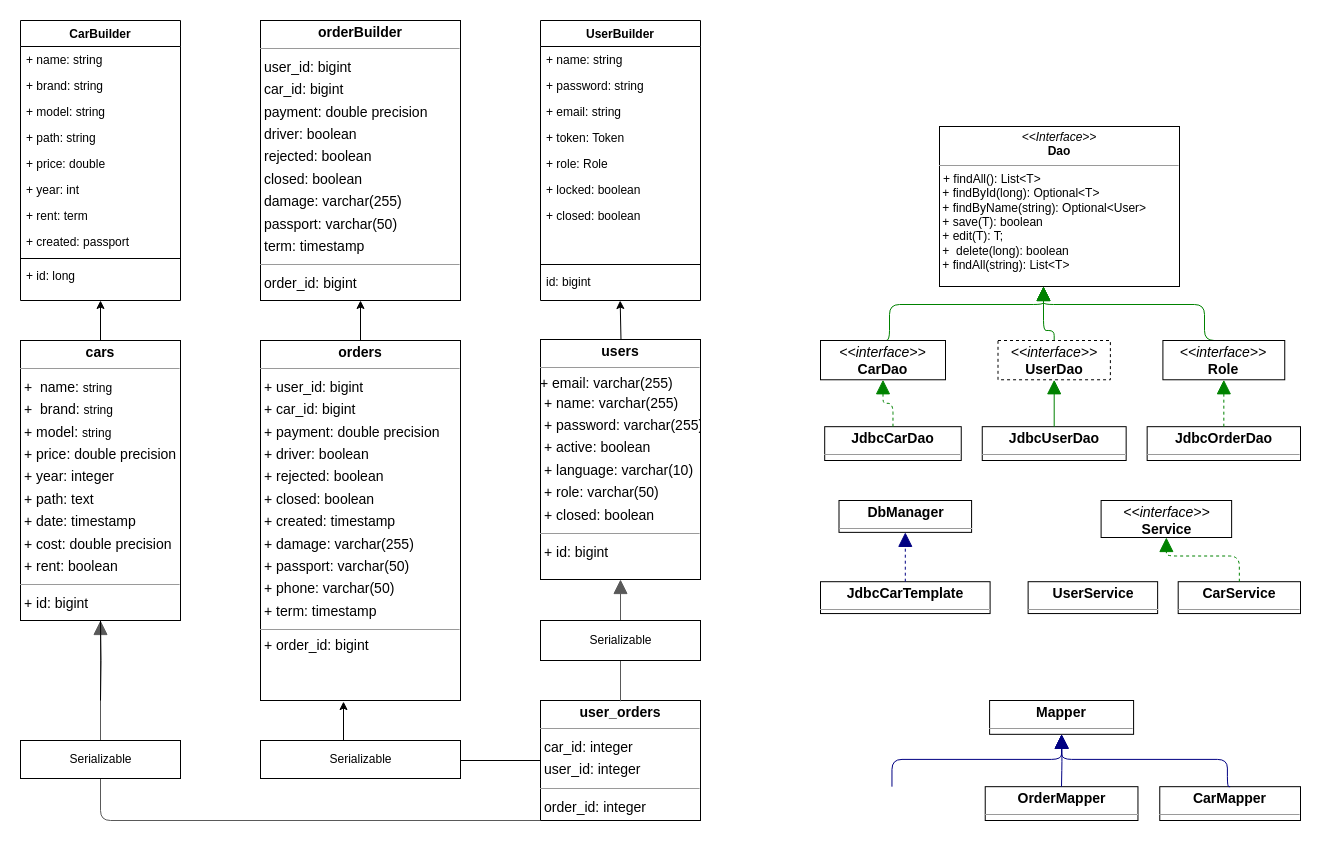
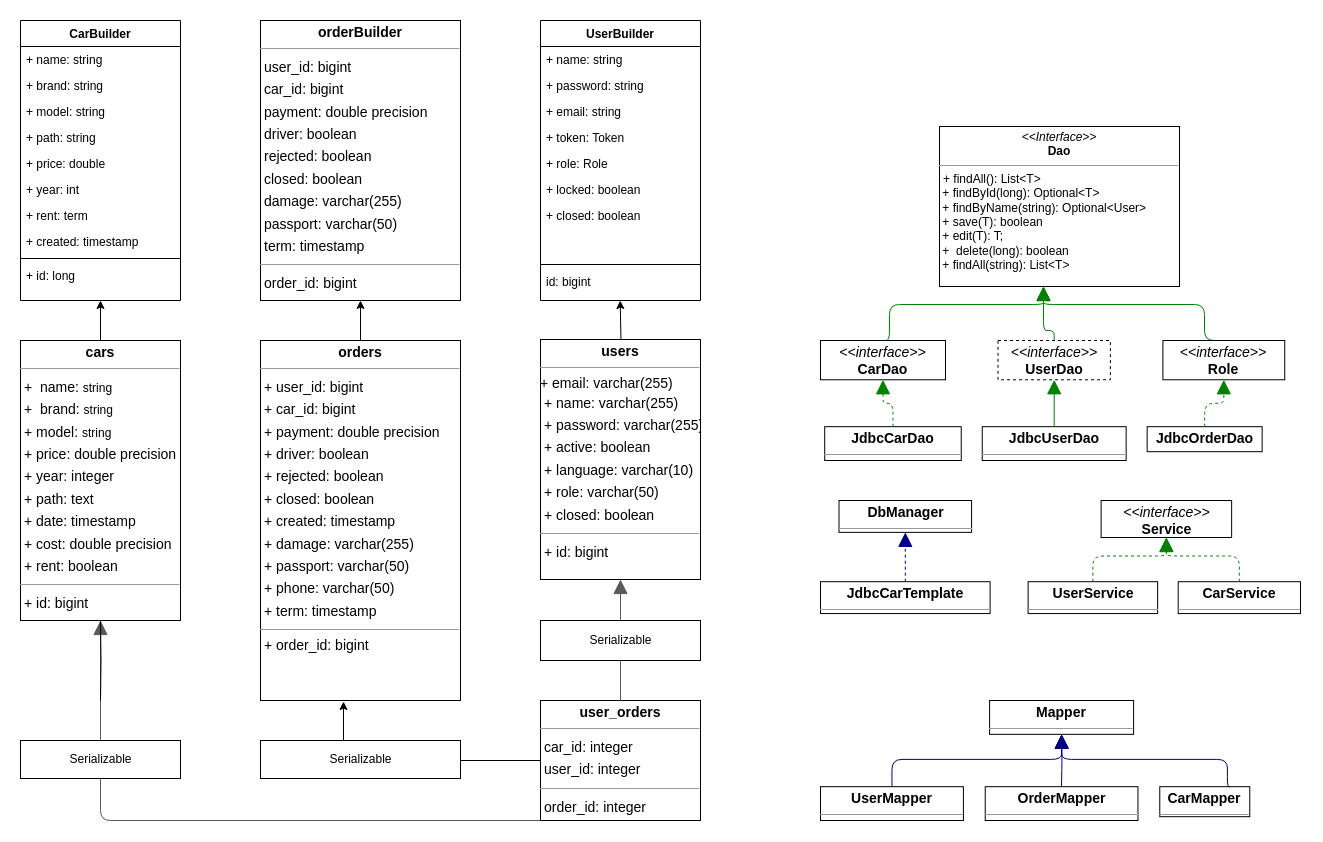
- <mxCell id="10" value="+ created: passport" style="text;strokeColor=none;fillColor=none;align=left;verticalAlign=top;spacingLeft=4;spacingRight=4;overflow=hidden;rotatable=0;points=[[0,0.5],[1,0.5]];portConstraint=eastwest;" parent="2" vertex="1"><mxGeometry y="208" width="160" height="26" as="geometry" /></mxCell>
+ <mxCell id="10" value="+ created: timestamp" style="text;strokeColor=none;fillColor=none;align=left;verticalAlign=top;spacingLeft=4;spacingRight=4;overflow=hidden;rotatable=0;points=[[0,0.5],[1,0.5]];portConstraint=eastwest;" parent="2" vertex="1"><mxGeometry y="208" width="160" height="26" as="geometry" /></mxCell>
- <mxCell id="45" value="&lt;p style=&quot;margin:0px;margin-top:4px;text-align:center;&quot;&gt;&lt;b&gt;JdbcOrderDao&lt;/b&gt;&lt;/p&gt;&lt;hr size=&quot;1&quot;/&gt;" style="verticalAlign=top;align=left;overflow=fill;fontSize=14;fontFamily=Helvetica;html=1;rounded=0;shadow=0;comic=0;labelBackgroundColor=none;strokeWidth=1;" parent="42" vertex="1"><mxGeometry x="326.652" y="86.182" width="153.348" height="33.818" as="geometry" /></mxCell>
+ <mxCell id="45" value="&lt;p style=&quot;margin:0px;margin-top:4px;text-align:center;&quot;&gt;&lt;b&gt;JdbcOrderDao&lt;/b&gt;&lt;/p&gt;&lt;hr size=&quot;1&quot;/&gt;" style="verticalAlign=top;align=left;overflow=fill;fontSize=14;fontFamily=Helvetica;html=1;rounded=0;shadow=0;comic=0;labelBackgroundColor=none;strokeWidth=1;" parent="42" vertex="1"><mxGeometry x="326.652" y="86.182" width="115" height="25" as="geometry" /></mxCell>
+ <mxCell id="60" value="" style="html=1;rounded=1;edgeStyle=orthogonalEdgeStyle;dashed=1;startArrow=none;endArrow=block;endSize=12;strokeColor=#008200;exitX=0.500;exitY=0.002;exitDx=0;exitDy=0;entryX=0.500;entryY=1.002;entryDx=0;entryDy=0;" parent="52" source="57" target="56" edge="1"><mxGeometry width="50" height="50" relative="1" as="geometry"><Array as="points"><mxPoint x="272.377" y="55.502" /><mxPoint x="345.353" y="55.502" /></Array></mxGeometry></mxCell>
+ <mxCell id="65" value="&lt;p style=&quot;margin:0px;margin-top:4px;text-align:center;&quot;&gt;&lt;b&gt;UserMapper&lt;/b&gt;&lt;/p&gt;&lt;hr size=&quot;1&quot;/&gt;" style="verticalAlign=top;align=left;overflow=fill;fontSize=14;fontFamily=Helvetica;html=1;rounded=0;shadow=0;comic=0;labelBackgroundColor=none;strokeWidth=1;" parent="61" vertex="1"><mxGeometry y="86.182" width="142.909" height="33.818" as="geometry" /></mxCell>
- <mxCell id="62" value="&lt;p style=&quot;margin:0px;margin-top:4px;text-align:center;&quot;&gt;&lt;b&gt;CarMapper&lt;/b&gt;&lt;/p&gt;&lt;hr size=&quot;1&quot;/&gt;" style="verticalAlign=top;align=left;overflow=fill;fontSize=14;fontFamily=Helvetica;html=1;rounded=0;shadow=0;comic=0;labelBackgroundColor=none;strokeWidth=1;" parent="61" vertex="1"><mxGeometry x="339.273" y="86.182" width="140.727" height="33.818" as="geometry" /></mxCell>
+ <mxCell id="62" value="&lt;p style=&quot;margin:0px;margin-top:4px;text-align:center;&quot;&gt;&lt;b&gt;CarMapper&lt;/b&gt;&lt;/p&gt;&lt;hr size=&quot;1&quot;/&gt;" style="verticalAlign=top;align=left;overflow=fill;fontSize=14;fontFamily=Helvetica;html=1;rounded=0;shadow=0;comic=0;labelBackgroundColor=none;strokeWidth=1;" parent="61" vertex="1"><mxGeometry x="339.273" y="86.182" width="90" height="30" as="geometry" /></mxCell>
